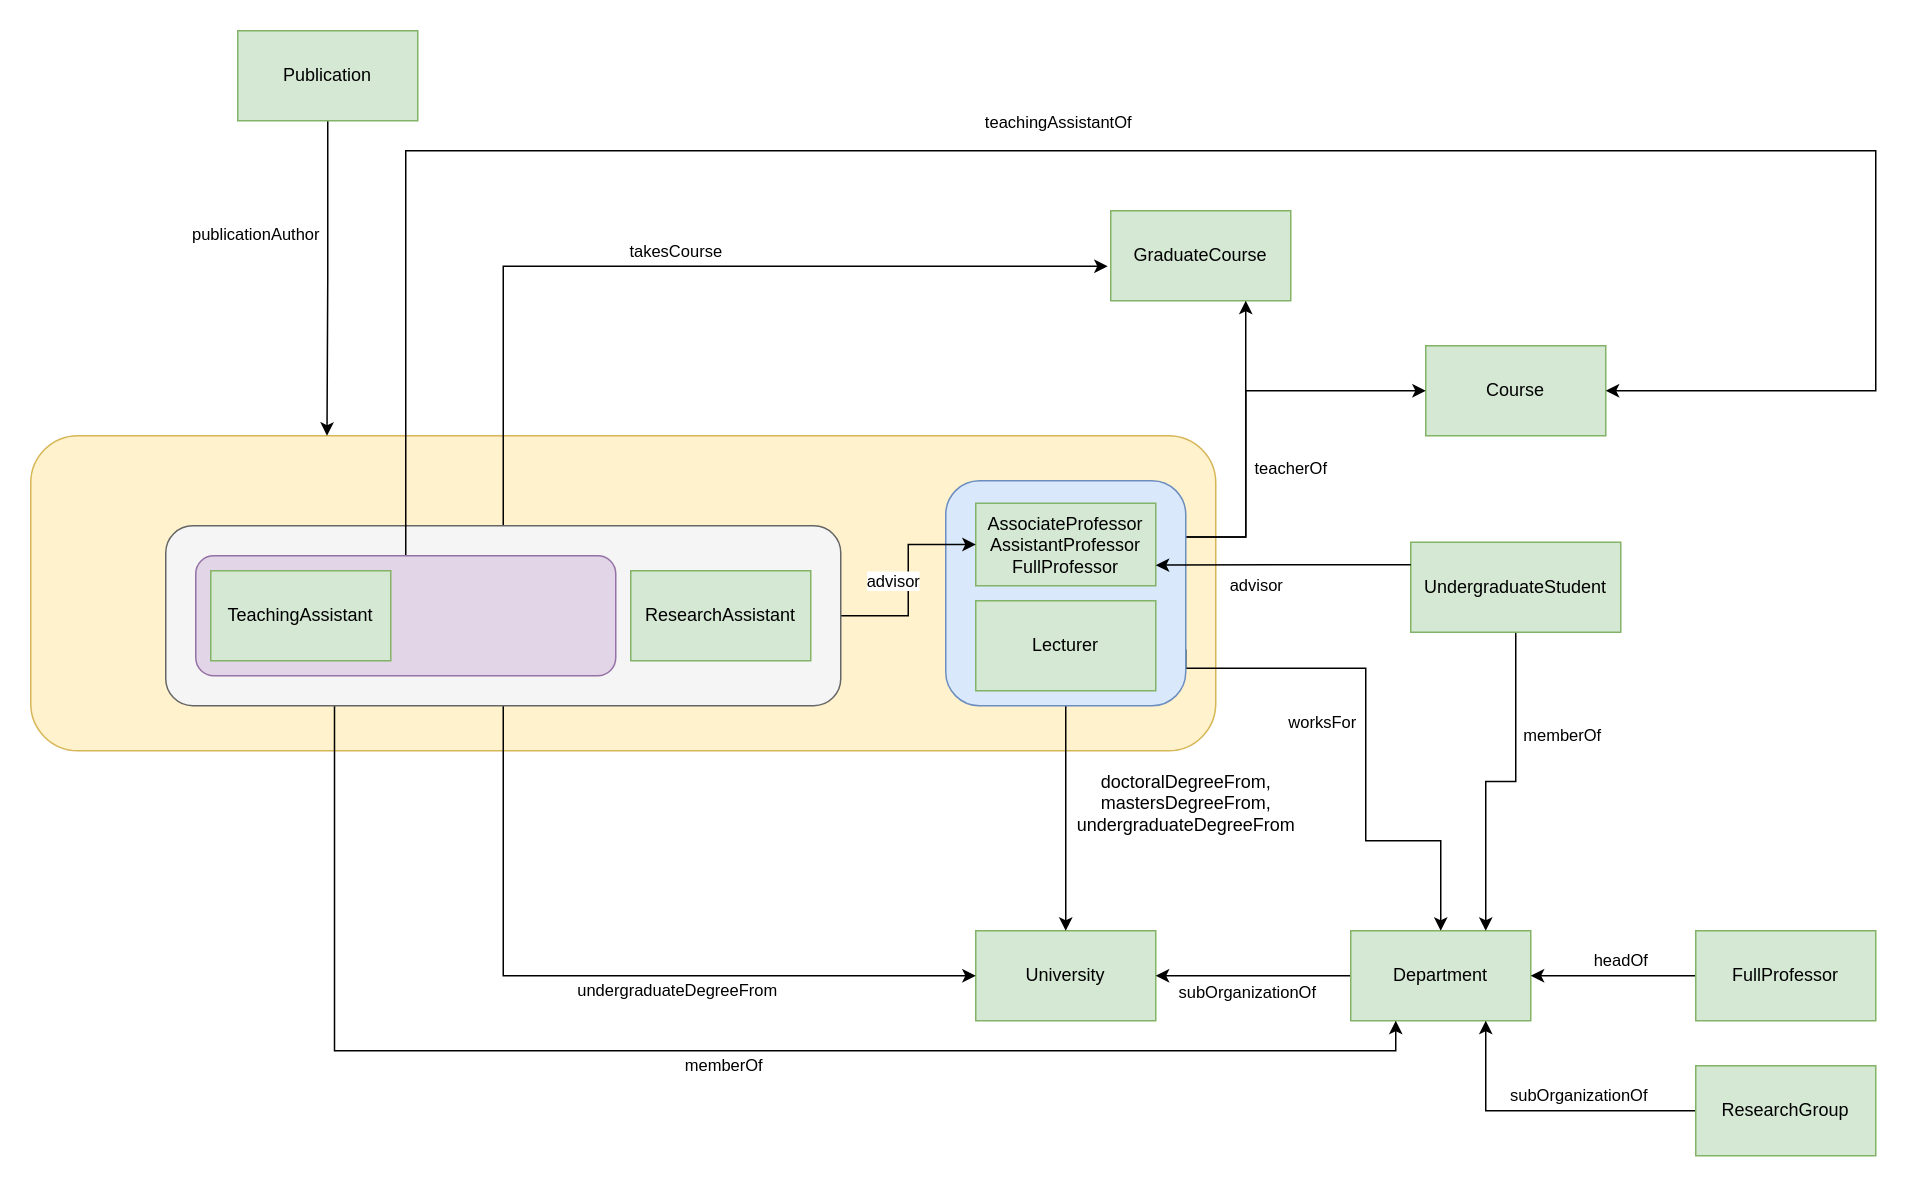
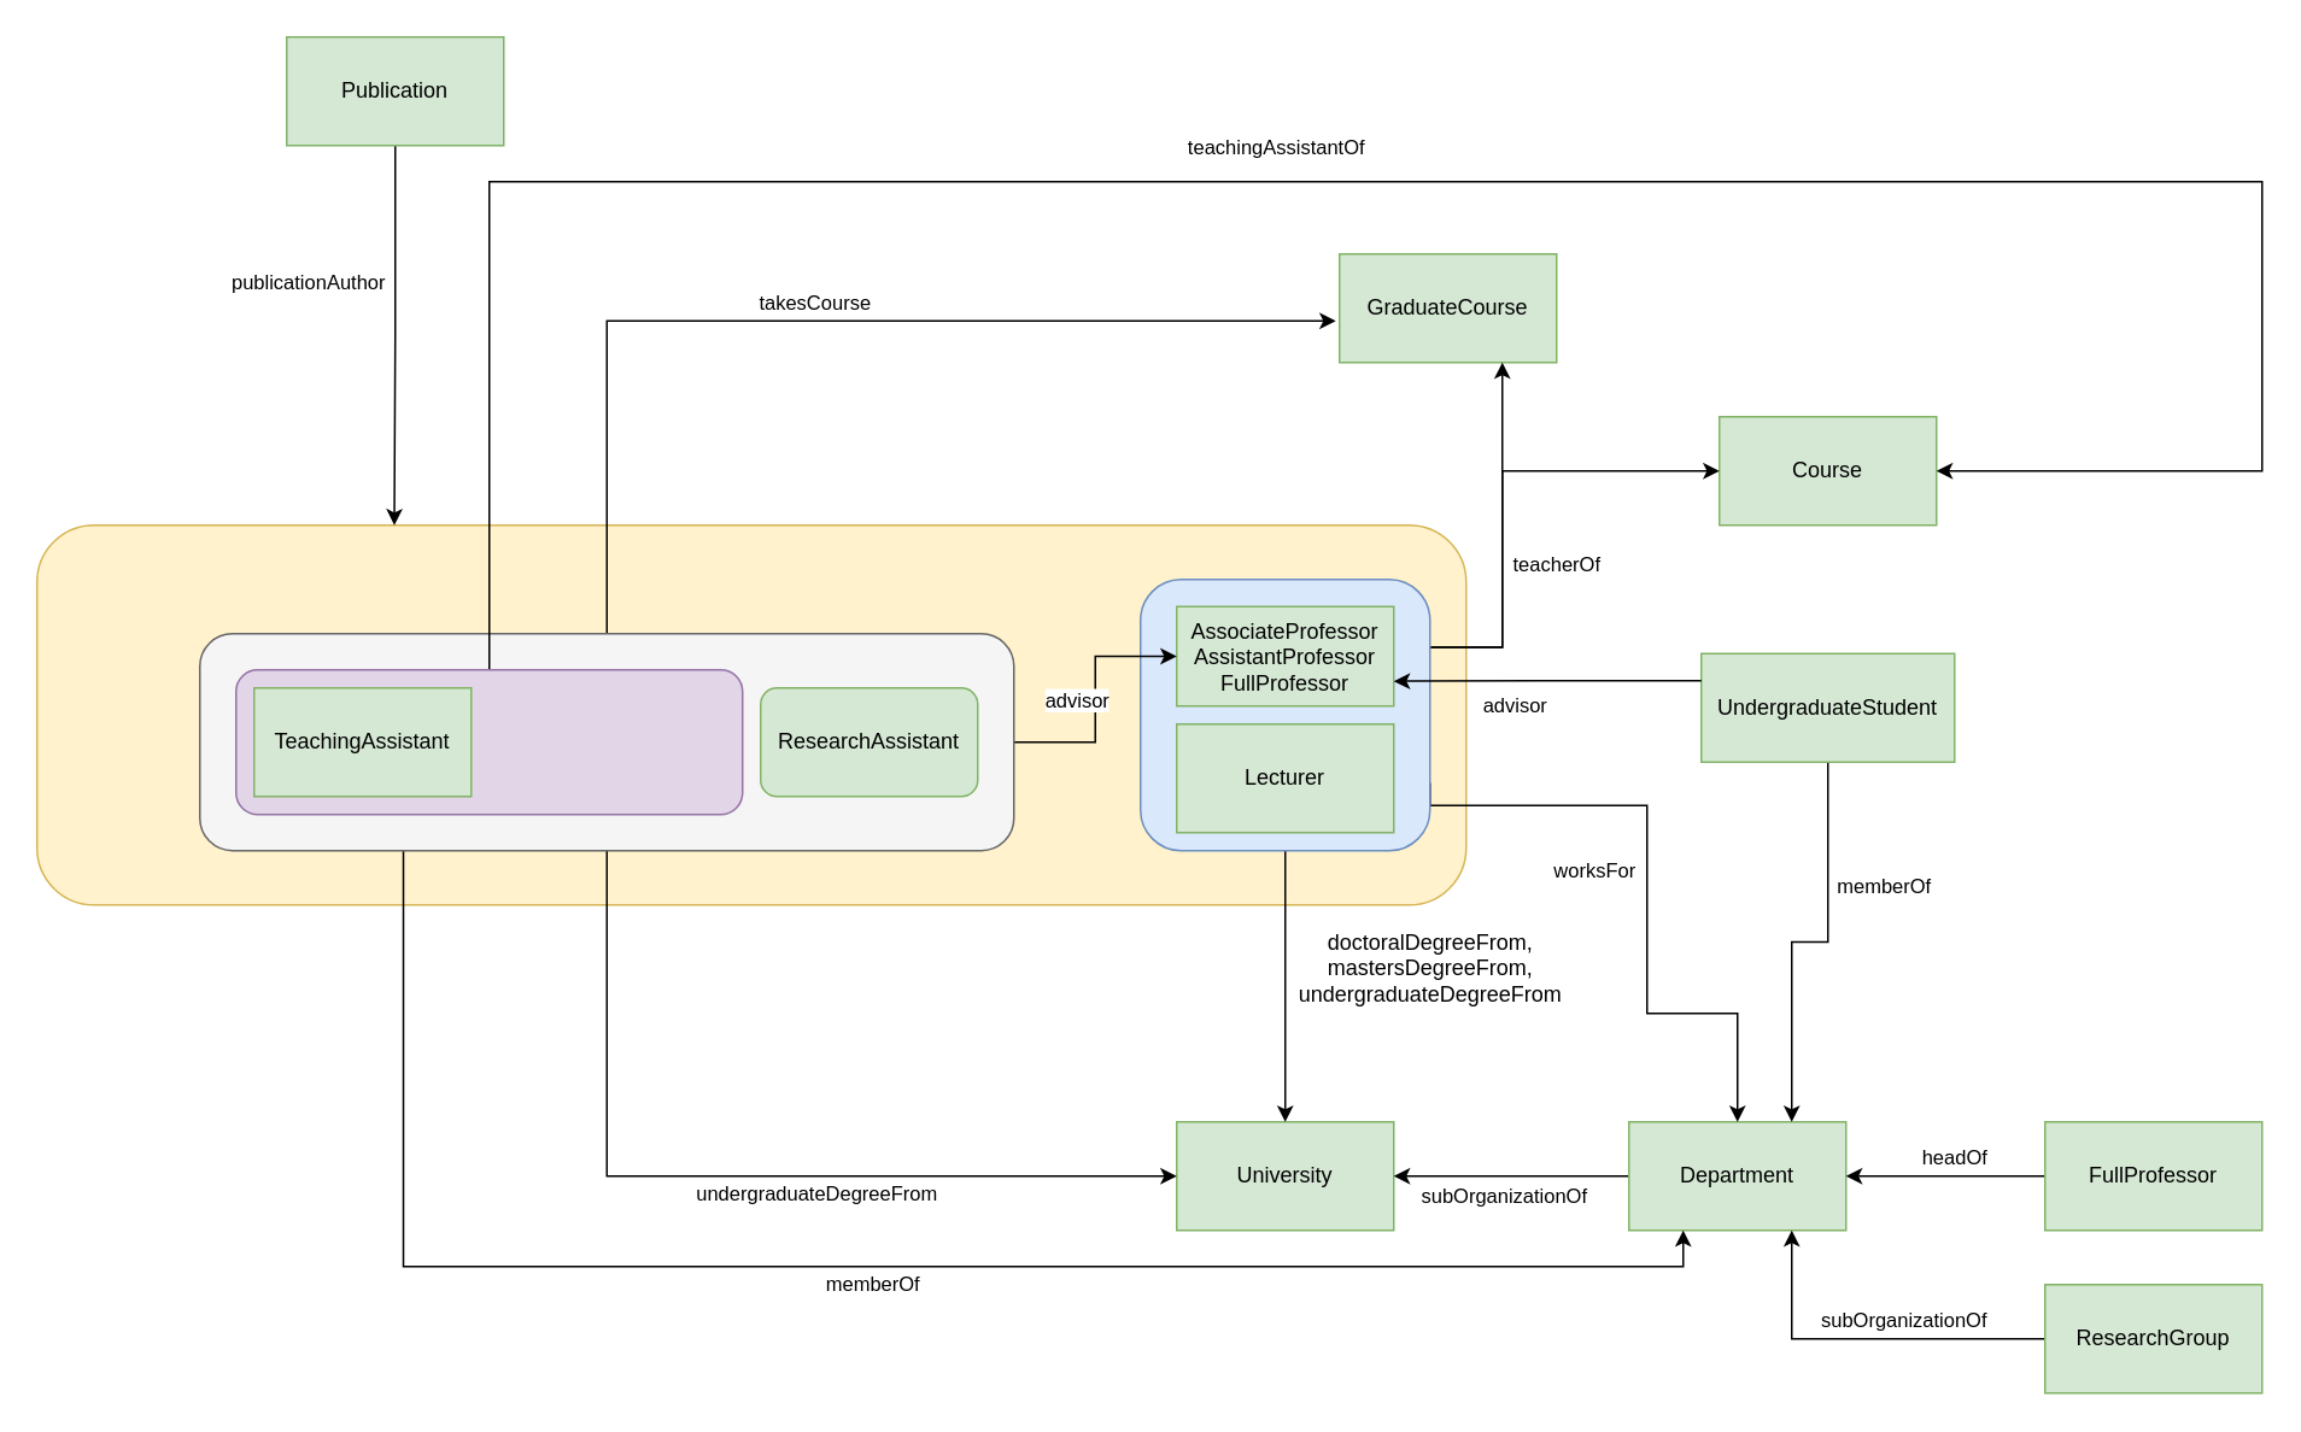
- <mxCell id="32" value="ResearchAssistant" style="rounded=0;whiteSpace=wrap;html=1;fillColor=#d5e8d4;strokeColor=#82b366;" vertex="1" parent="1"><mxGeometry x="420" y="380" width="120" height="60" as="geometry" /></mxCell>
+ <mxCell id="32" value="ResearchAssistant" style="whiteSpace=wrap;html=1;fillColor=#d5e8d4;strokeColor=#82b366;rounded=1;" vertex="1" parent="1"><mxGeometry x="420" y="380" width="120" height="60" as="geometry" /></mxCell>
